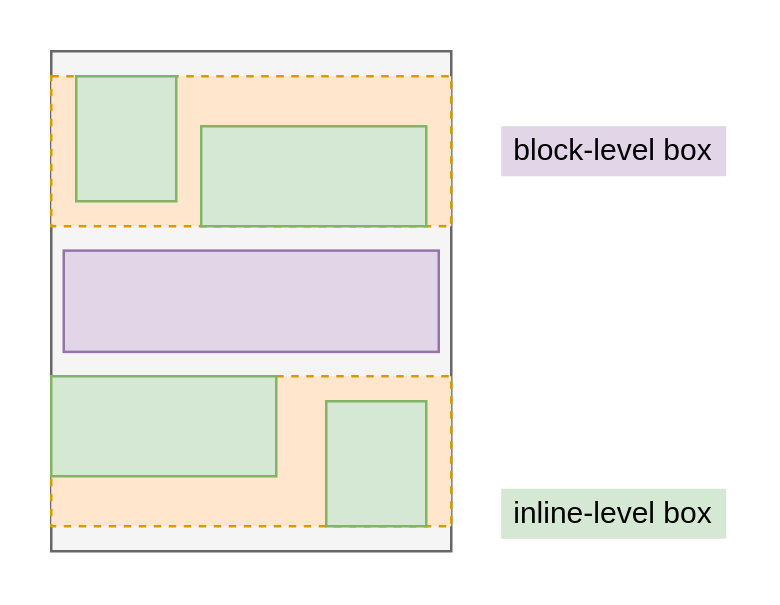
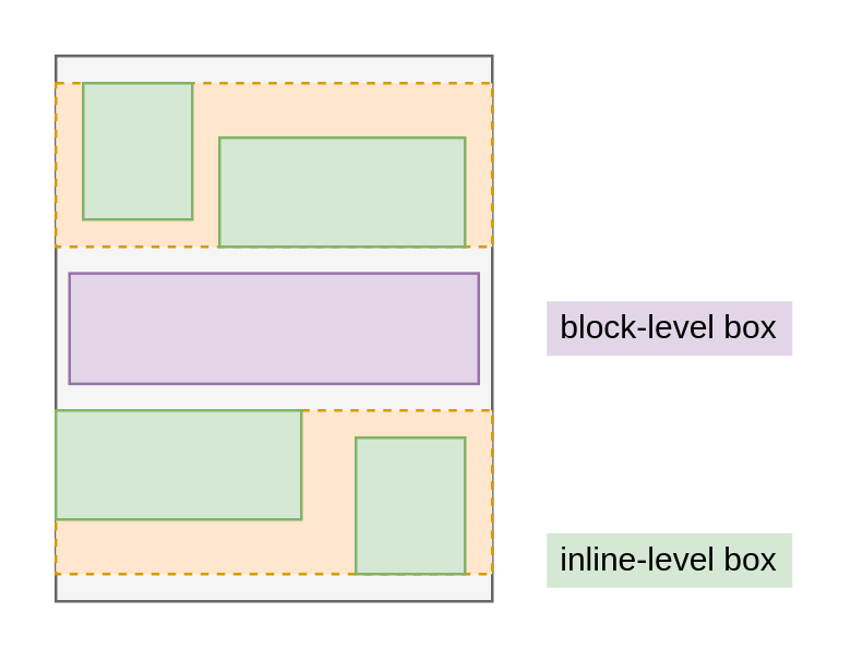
- <mxCell id="4" value="block-level box" style="text;html=1;strokeColor=none;fillColor=#e1d5e7;align=center;verticalAlign=middle;whiteSpace=wrap;rounded=0;dashed=1;" vertex="1" parent="1"><mxGeometry x="200" y="50" width="90" height="20" as="geometry" /></mxCell>
+ <mxCell id="4" value="block-level box" style="text;html=1;strokeColor=none;fillColor=#e1d5e7;align=center;verticalAlign=middle;whiteSpace=wrap;rounded=0;dashed=1;" vertex="1" parent="1"><mxGeometry x="200" y="110" width="90" height="20" as="geometry" /></mxCell>
